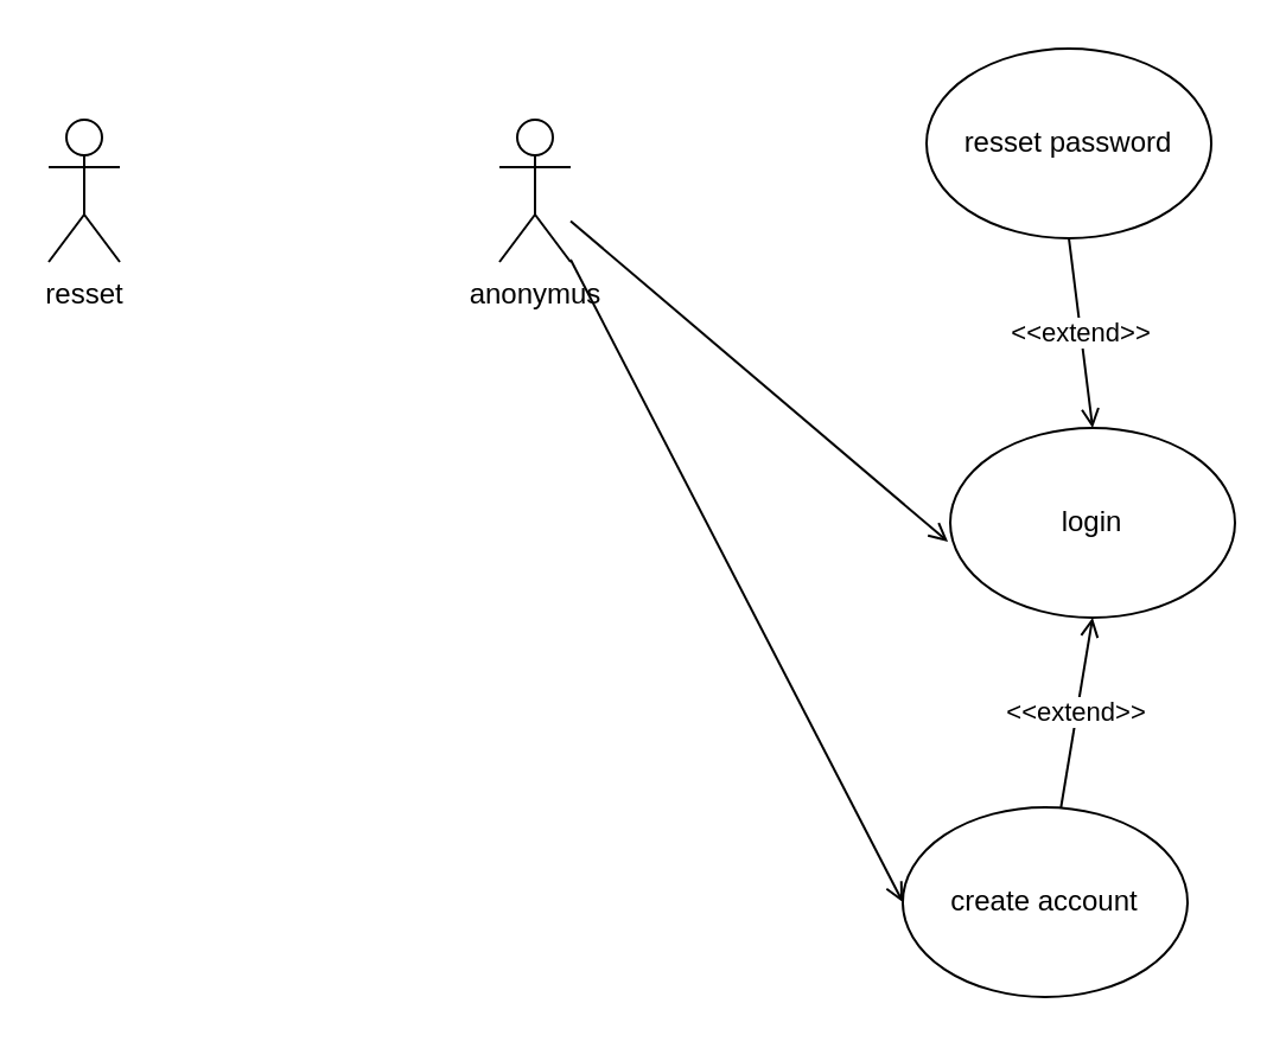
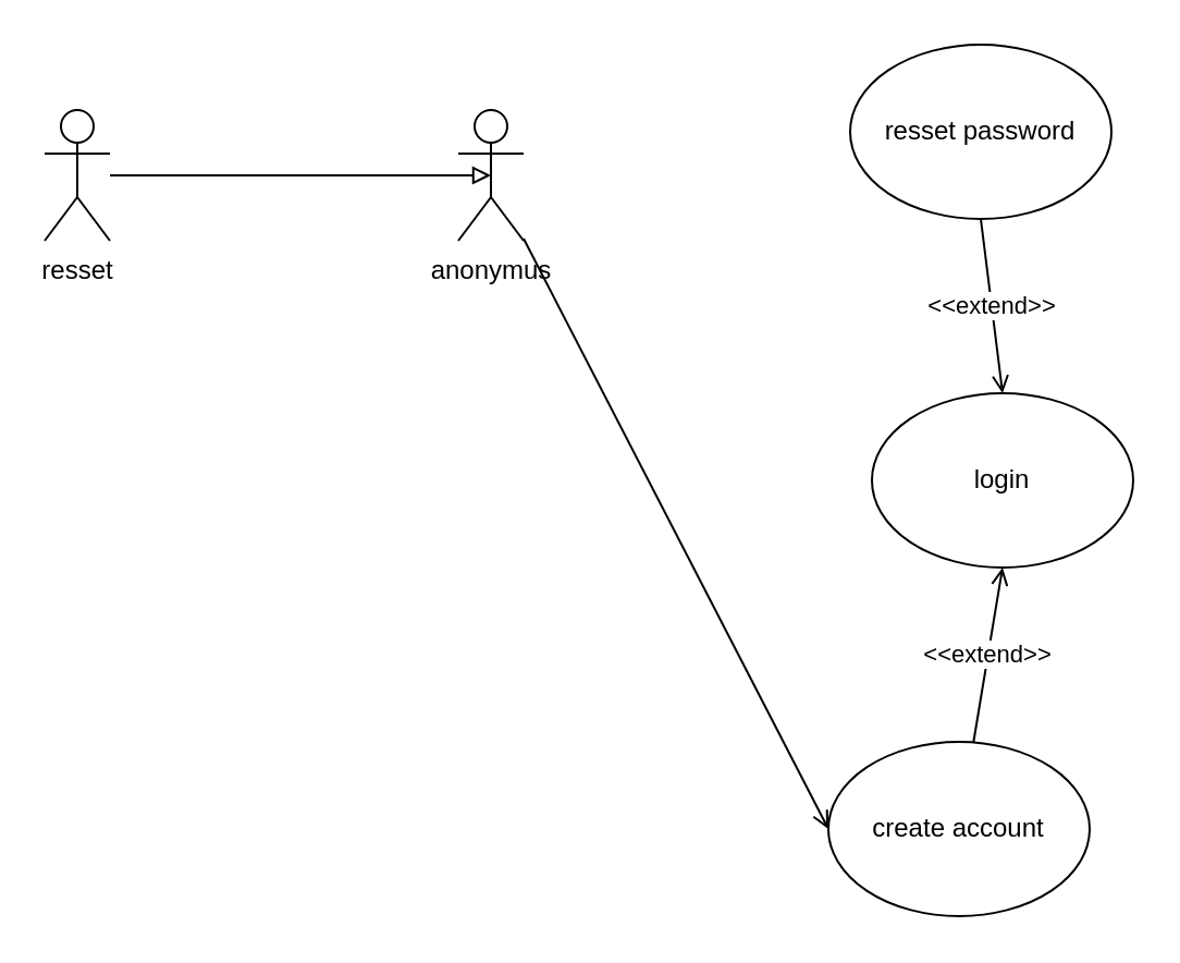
+ <mxCell id="2" style="edgeStyle=none;rounded=0;orthogonalLoop=1;jettySize=auto;html=1;entryX=0.5;entryY=0.5;entryDx=0;entryDy=0;entryPerimeter=0;endArrow=block;endFill=0;" edge="1" parent="1" source="3" target="6"><mxGeometry relative="1" as="geometry" /></mxCell>
- <mxCell id="5" style="edgeStyle=none;rounded=0;orthogonalLoop=1;jettySize=auto;html=1;entryX=-0.008;entryY=0.6;entryDx=0;entryDy=0;entryPerimeter=0;endArrow=open;endFill=0;" edge="1" parent="1" source="6" target="9"><mxGeometry relative="1" as="geometry" /></mxCell>
